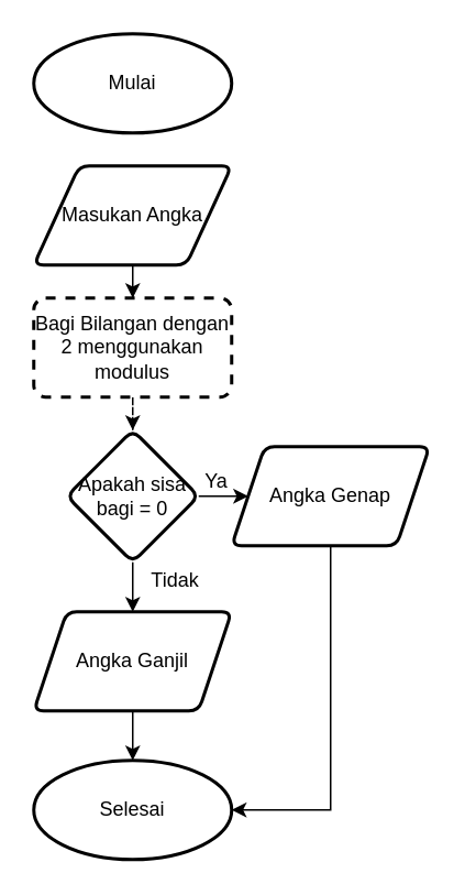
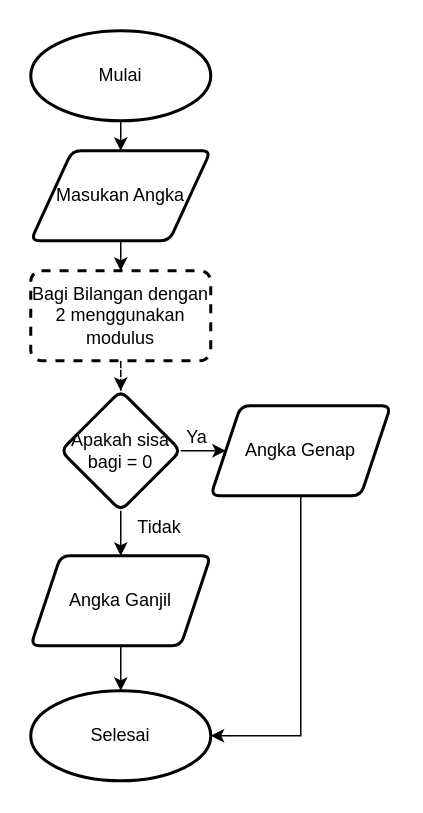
+ <mxCell id="2" style="edgeStyle=orthogonalEdgeStyle;rounded=0;orthogonalLoop=1;jettySize=auto;html=1;entryX=0.5;entryY=0;entryDx=0;entryDy=0;exitX=0.5;exitY=1;exitDx=0;exitDy=0;exitPerimeter=0;" parent="1" source="15" target="4" edge="1"><mxGeometry relative="1" as="geometry"><mxPoint x="-75" y="80" as="sourcePoint" /></mxGeometry></mxCell>
